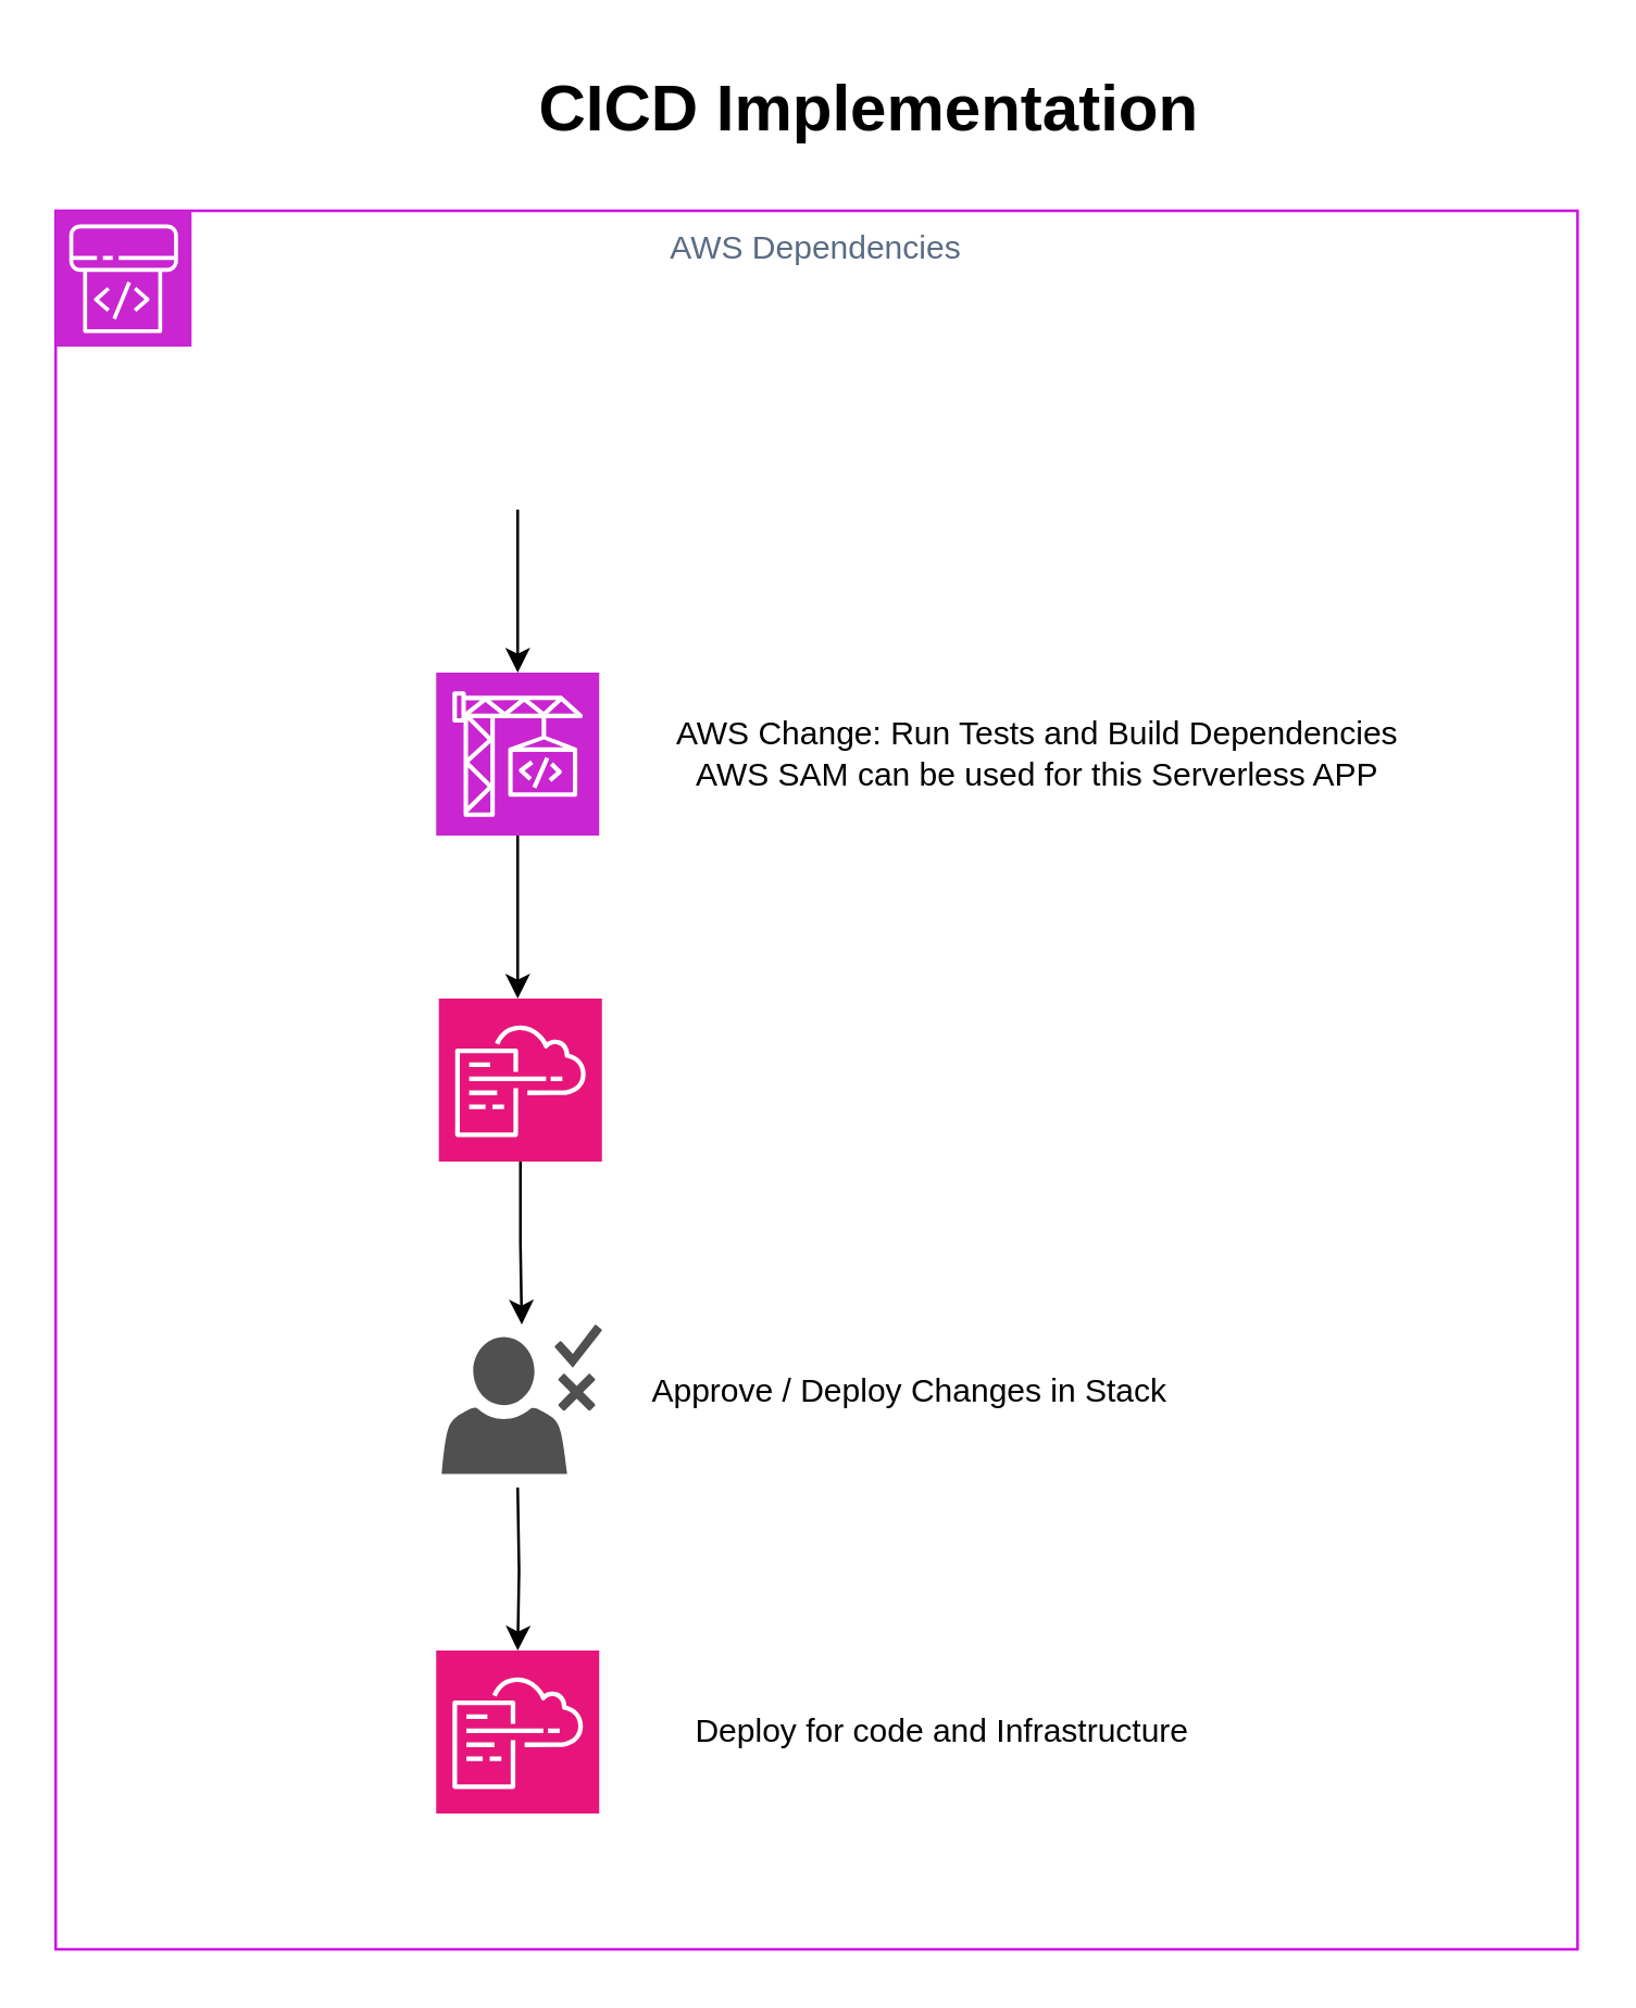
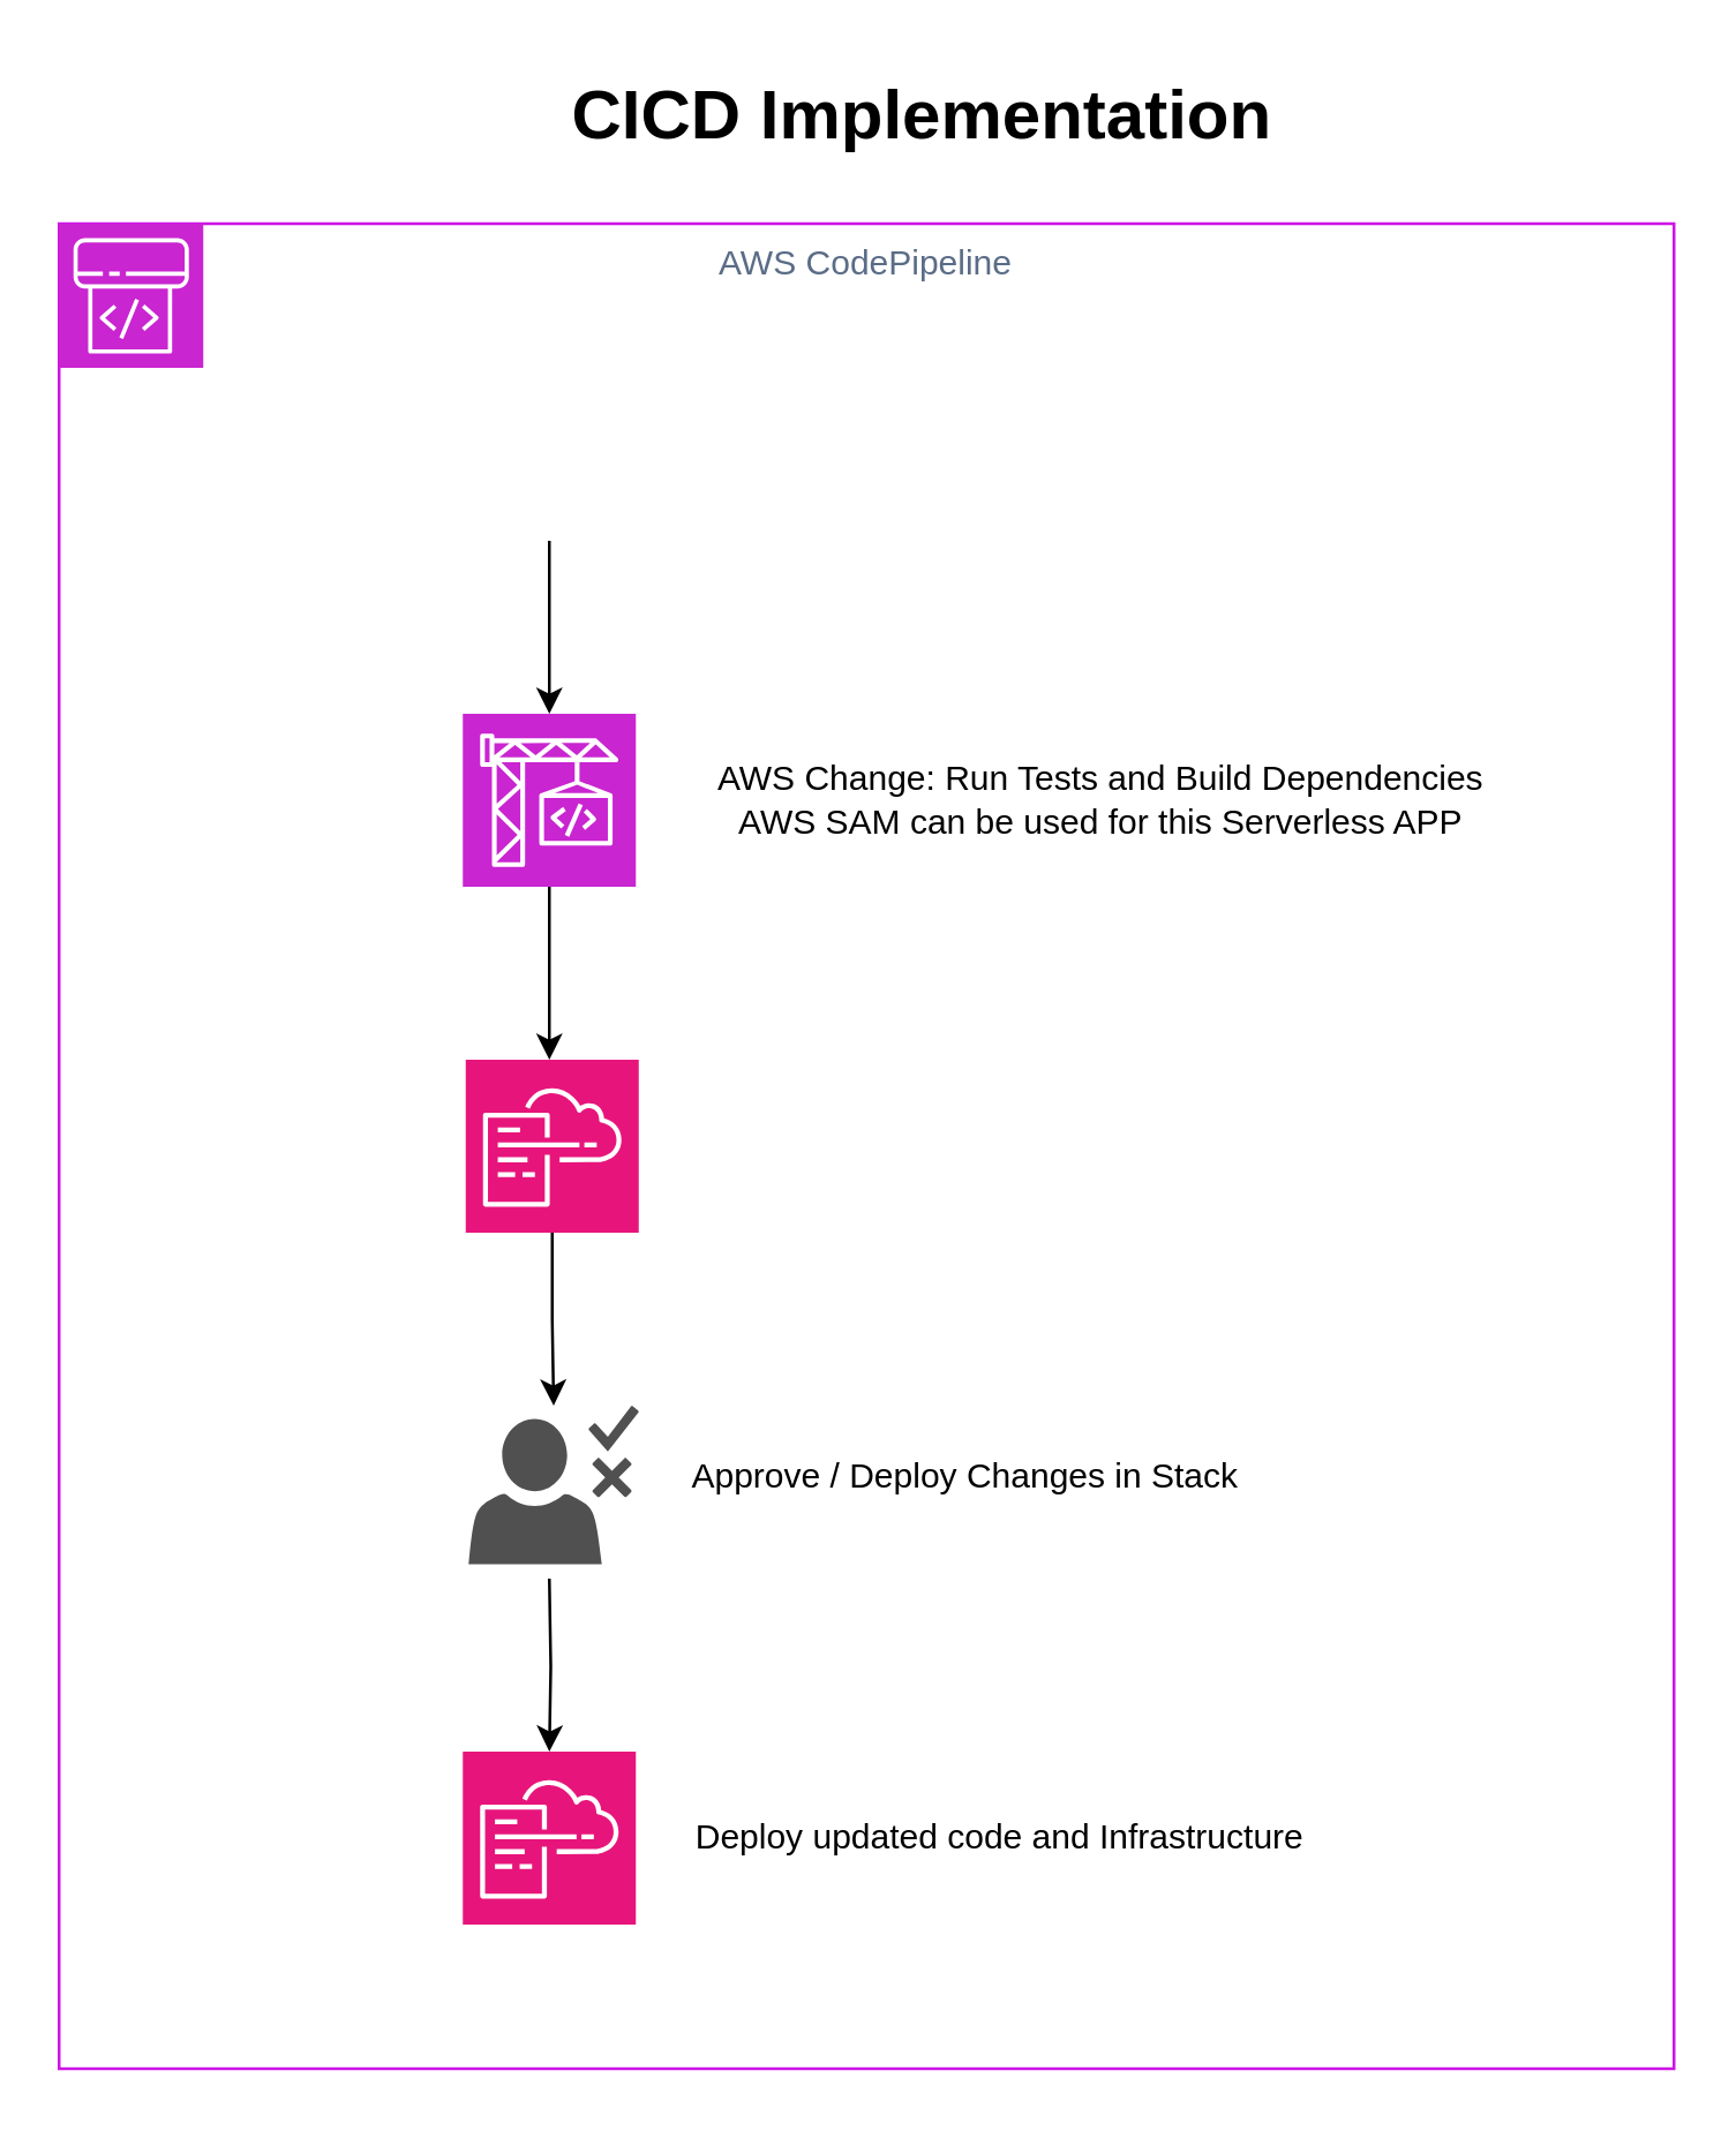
- <mxCell id="14" value="AWS Dependencies" style="fillColor=none;strokeColor=#cd14e6;verticalAlign=top;fontStyle=0;fontColor=#5A6C86;whiteSpace=wrap;html=1;" vertex="1" parent="1"><mxGeometry x="20" y="77" width="560" height="640" as="geometry" /></mxCell>
+ <mxCell id="14" value="AWS CodePipeline" style="fillColor=none;strokeColor=#cd14e6;verticalAlign=top;fontStyle=0;fontColor=#5A6C86;whiteSpace=wrap;html=1;" vertex="1" parent="1"><mxGeometry x="20" y="77" width="560" height="640" as="geometry" /></mxCell>
- <mxCell id="12" value="Deploy for code and Infrastructure" style="text;html=1;align=center;verticalAlign=middle;resizable=0;points=[];autosize=1;strokeColor=none;fillColor=none;" vertex="1" parent="1"><mxGeometry x="231" y="622" width="230" height="30" as="geometry" /></mxCell>
+ <mxCell id="12" value="Deploy updated code and Infrastructure" style="text;html=1;align=center;verticalAlign=middle;resizable=0;points=[];autosize=1;strokeColor=none;fillColor=none;" vertex="1" parent="1"><mxGeometry x="231" y="622" width="230" height="30" as="geometry" /></mxCell>
